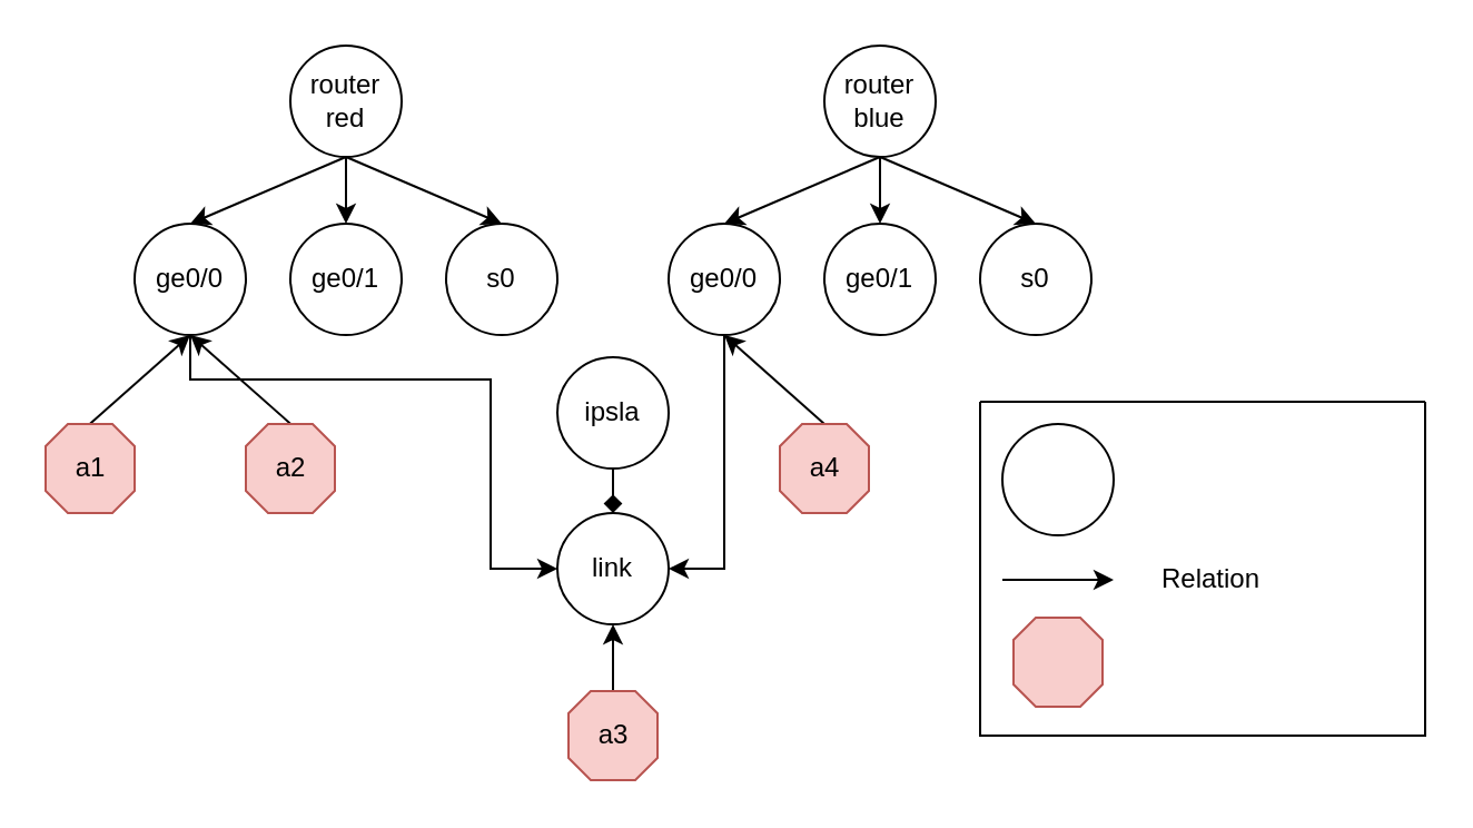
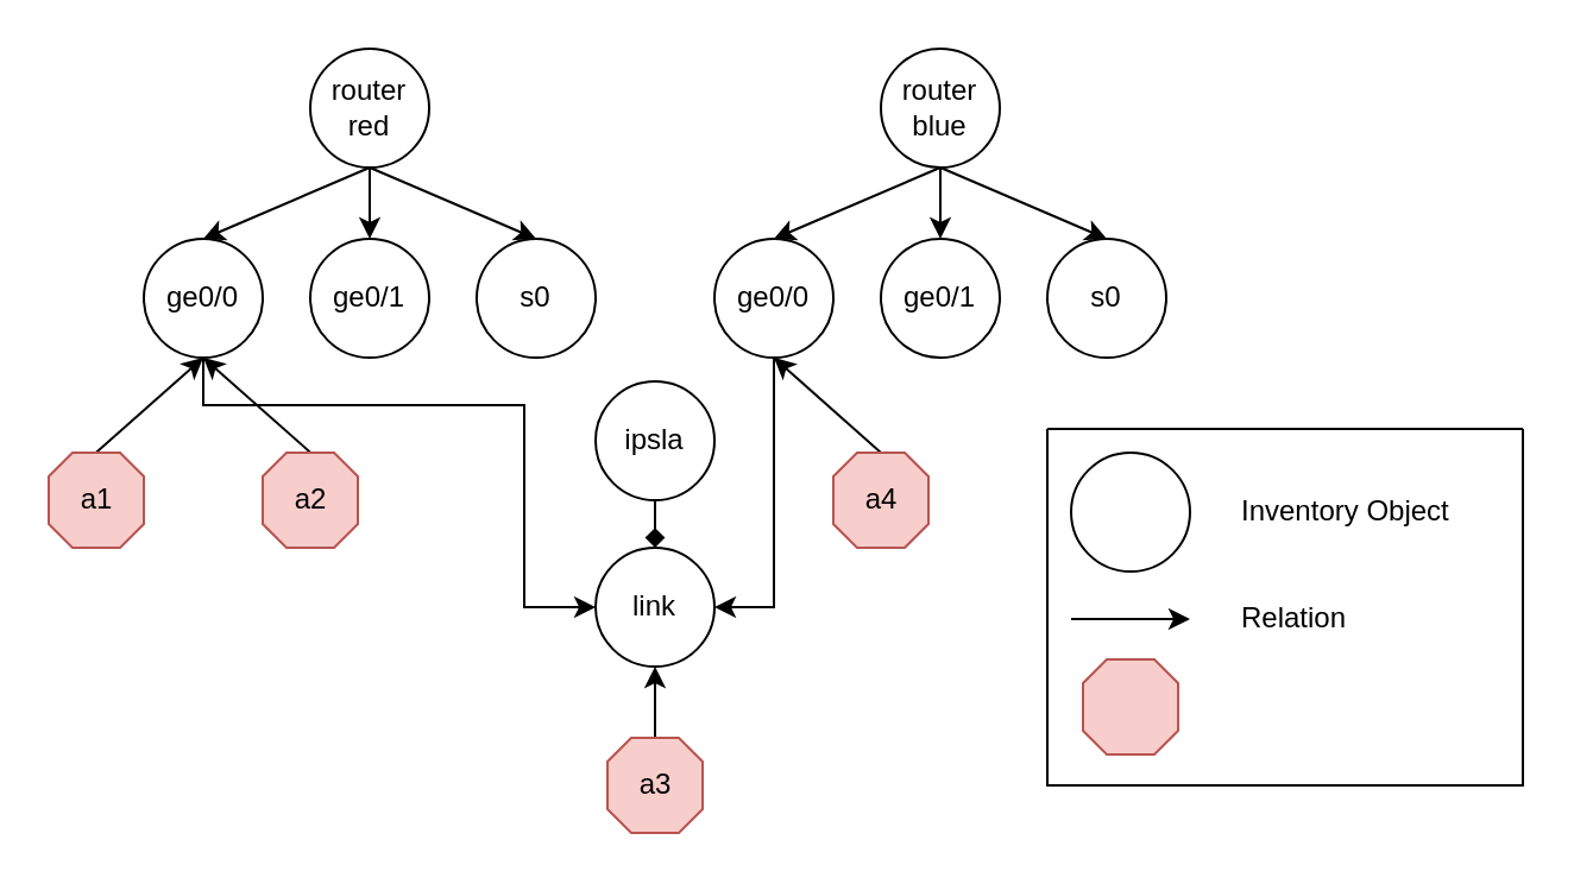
+ <mxCell id="27" value="Inventory Object" style="text;html=1;strokeColor=none;fillColor=none;align=left;verticalAlign=middle;whiteSpace=wrap;rounded=0;" parent="25" vertex="1"><mxGeometry x="80" y="20" width="100" height="30" as="geometry" /></mxCell>
